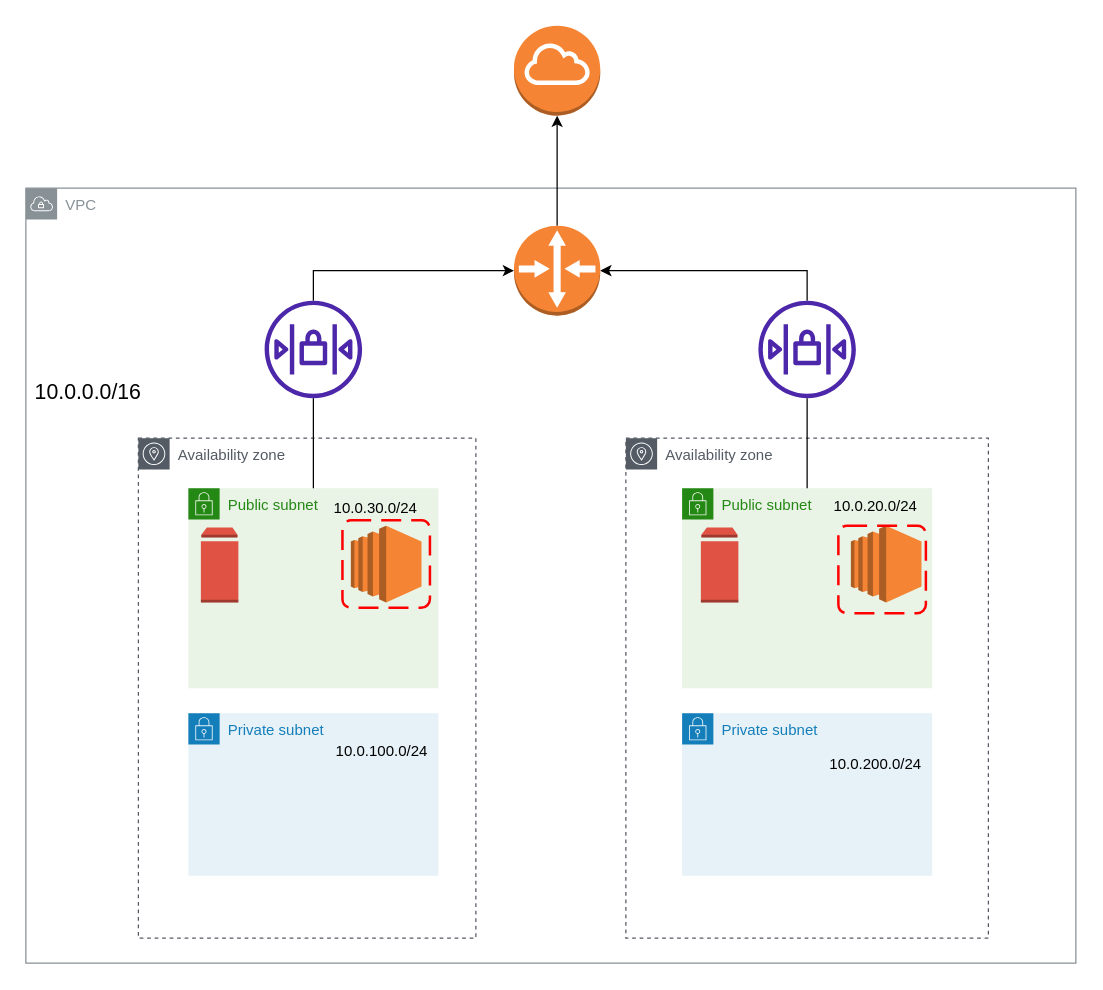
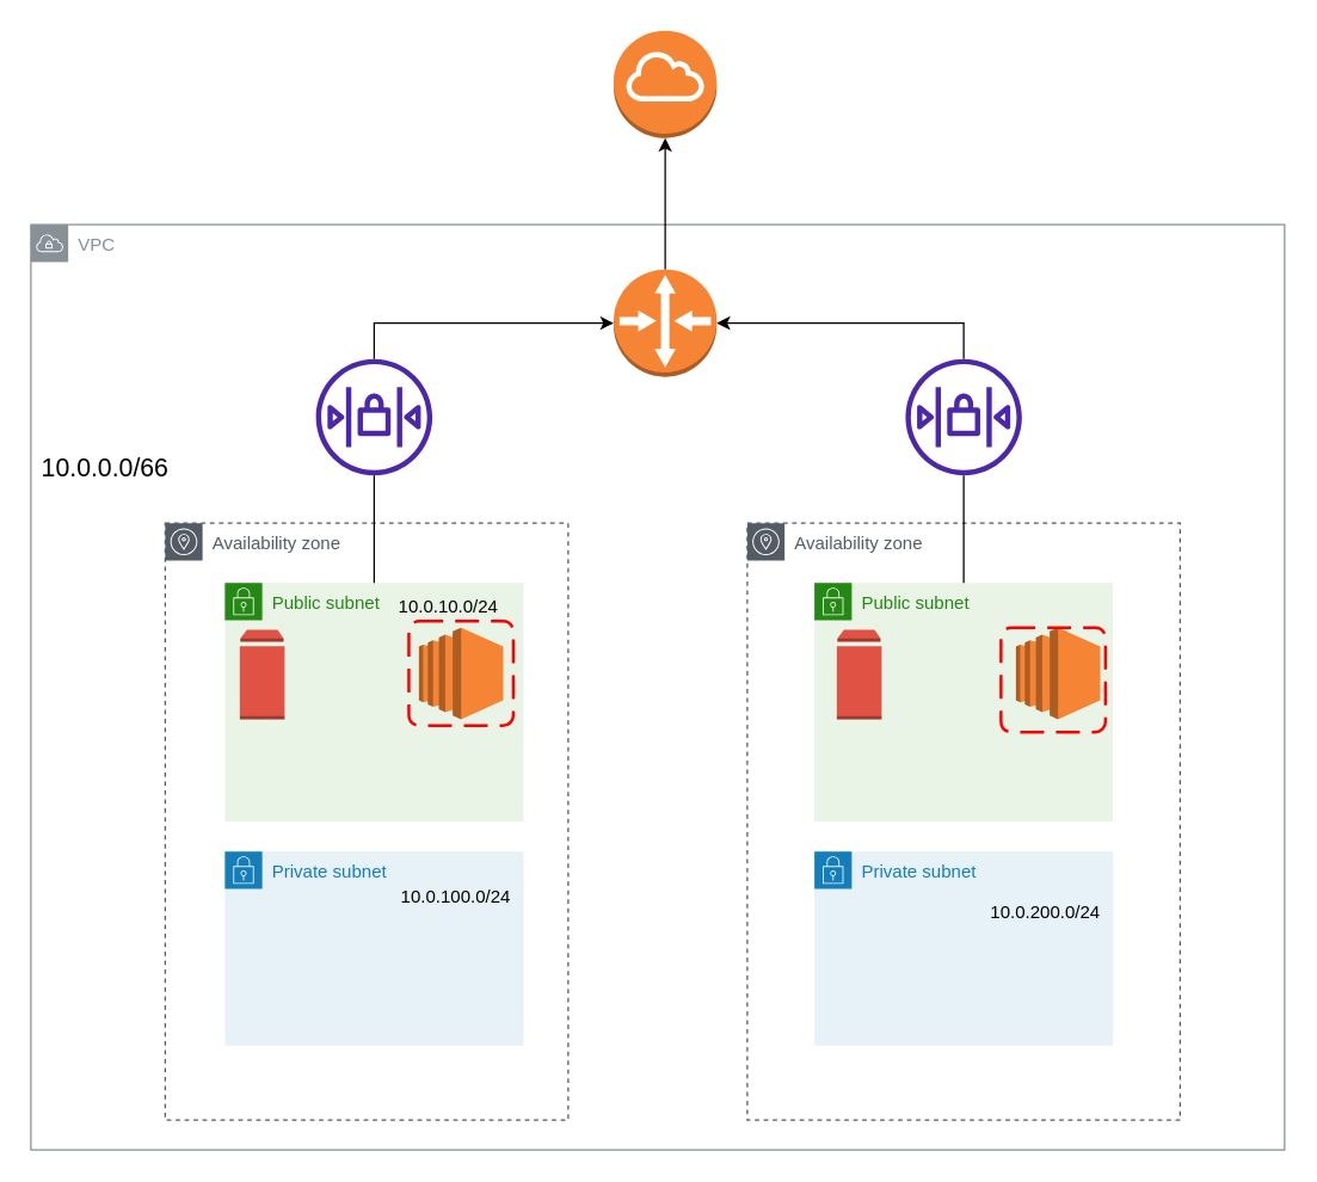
- <mxCell id="5" value="&lt;p style=&quot;line-height: 2.4&quot;&gt;&lt;font style=&quot;font-size: 17px ; line-height: 0.5&quot;&gt;10.0.0.0/16&lt;/font&gt;&lt;/p&gt;" style="text;html=1;strokeColor=none;fillColor=none;align=center;verticalAlign=middle;whiteSpace=wrap;rounded=0;" vertex="1" parent="1"><mxGeometry x="40" y="300" width="60" height="30" as="geometry" /></mxCell>
+ <mxCell id="5" value="&lt;p style=&quot;line-height: 2.4&quot;&gt;&lt;font style=&quot;font-size: 17px ; line-height: 0.5&quot;&gt;10.0.0.0/66&lt;/font&gt;&lt;/p&gt;" style="text;html=1;strokeColor=none;fillColor=none;align=center;verticalAlign=middle;whiteSpace=wrap;rounded=0;" vertex="1" parent="1"><mxGeometry x="40" y="300" width="60" height="30" as="geometry" /></mxCell>
- <mxCell id="11" value="&lt;font style=&quot;font-size: 12px&quot;&gt;10.0.30.0/24&lt;/font&gt;" style="text;html=1;strokeColor=none;fillColor=none;align=center;verticalAlign=middle;whiteSpace=wrap;rounded=0;fontSize=17;" vertex="1" parent="1"><mxGeometry x="270" y="390" width="60" height="30" as="geometry" /></mxCell>
+ <mxCell id="11" value="&lt;font style=&quot;font-size: 12px&quot;&gt;10.0.10.0/24&lt;/font&gt;" style="text;html=1;strokeColor=none;fillColor=none;align=center;verticalAlign=middle;whiteSpace=wrap;rounded=0;fontSize=17;" vertex="1" parent="1"><mxGeometry x="270" y="390" width="60" height="30" as="geometry" /></mxCell>
- <mxCell id="9" value="10.0.20.0/24" style="text;html=1;strokeColor=none;fillColor=none;align=center;verticalAlign=middle;whiteSpace=wrap;rounded=0;fontSize=12;" vertex="1" parent="8"><mxGeometry x="125" width="60" height="30" as="geometry" /></mxCell>
